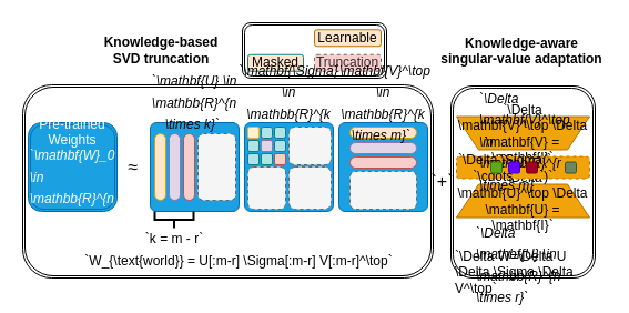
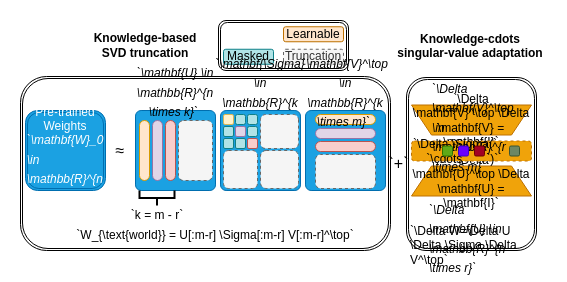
- <mxCell id="48" value="Knowledge-aware singular-value adaptation" style="text;whiteSpace=wrap;fontStyle=1;align=center;" parent="1" vertex="1"><mxGeometry x="395" y="25" width="150" height="40" as="geometry" /></mxCell>
+ <mxCell id="48" value="Knowledge-cdots singular-value adaptation" style="text;whiteSpace=wrap;fontStyle=1;align=center;" parent="1" vertex="1"><mxGeometry x="395" y="25" width="150" height="40" as="geometry" /></mxCell>
- <mxCell id="12" value="Masked" style="rounded=1;whiteSpace=wrap;html=1;fillColor=#ffe6cc;strokeColor=#0e8088;" parent="1" vertex="1"><mxGeometry x="223" y="48.75" width="50" height="15" as="geometry" /></mxCell>
+ <mxCell id="12" value="Masked" style="rounded=1;whiteSpace=wrap;html=1;fillColor=#b0e3e6;strokeColor=#0e8088;" parent="1" vertex="1"><mxGeometry x="223" y="48.75" width="50" height="15" as="geometry" /></mxCell>
- <mxCell id="13" value="Truncation" style="rounded=1;whiteSpace=wrap;html=1;dashed=1;fillColor=#f8cecc;strokeColor=#666666;fontColor=#333333;" parent="1" vertex="1"><mxGeometry x="283" y="48.75" width="60" height="15" as="geometry" /></mxCell>
+ <mxCell id="13" value="Truncation" style="rounded=1;whiteSpace=wrap;html=1;dashed=1;fillColor=#f5f5f5;strokeColor=#666666;fontColor=#333333;" parent="1" vertex="1"><mxGeometry x="283" y="48.75" width="60" height="15" as="geometry" /></mxCell>
